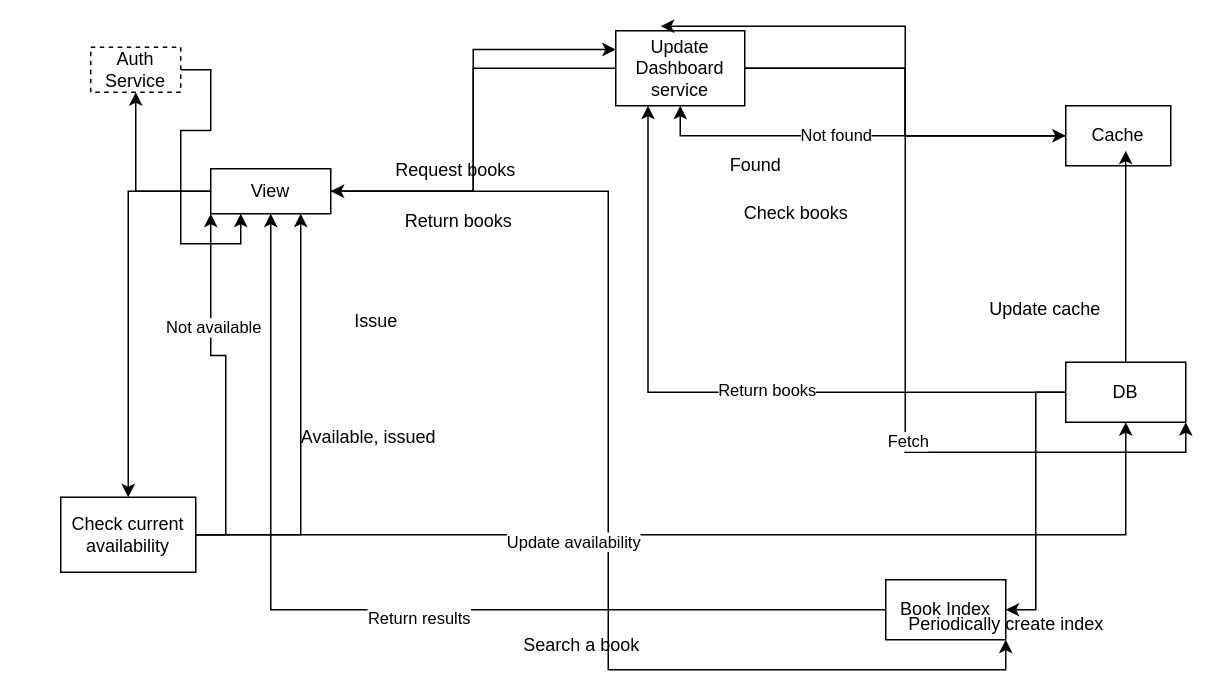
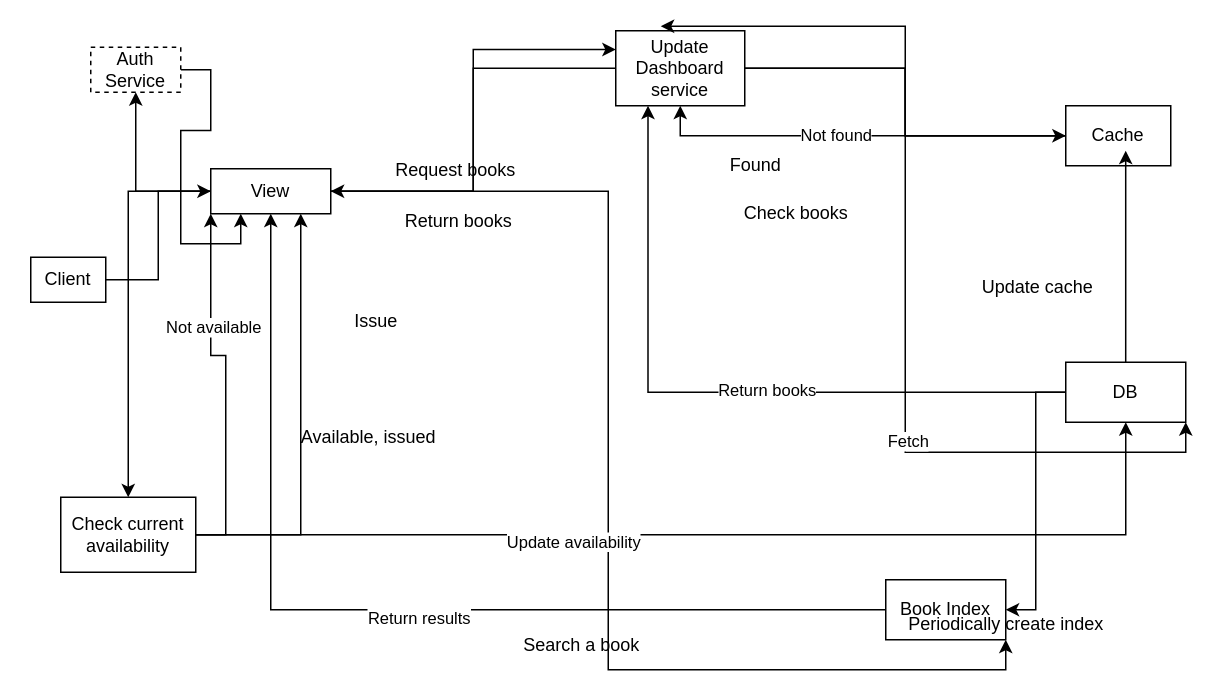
+ <mxCell id="4" style="edgeStyle=orthogonalEdgeStyle;rounded=0;orthogonalLoop=1;jettySize=auto;html=1;entryX=0;entryY=0.5;entryDx=0;entryDy=0;" edge="1" parent="1" source="5" target="15"><mxGeometry relative="1" as="geometry" /></mxCell>
+ <mxCell id="5" value="Client&lt;br&gt;" style="rounded=0;whiteSpace=wrap;html=1;" vertex="1" parent="1"><mxGeometry x="20" y="171" width="50" height="30" as="geometry" /></mxCell>
- <mxCell id="29" value="Update cache&lt;br&gt;" style="text;html=1;align=center;verticalAlign=middle;resizable=0;points=[];autosize=1;" vertex="1" parent="1"><mxGeometry x="651" y="196" width="90" height="20" as="geometry" /></mxCell>
+ <mxCell id="29" value="Update cache&lt;br&gt;" style="text;html=1;align=center;verticalAlign=middle;resizable=0;points=[];autosize=1;" vertex="1" parent="1"><mxGeometry x="646" y="181" width="90" height="20" as="geometry" /></mxCell>
